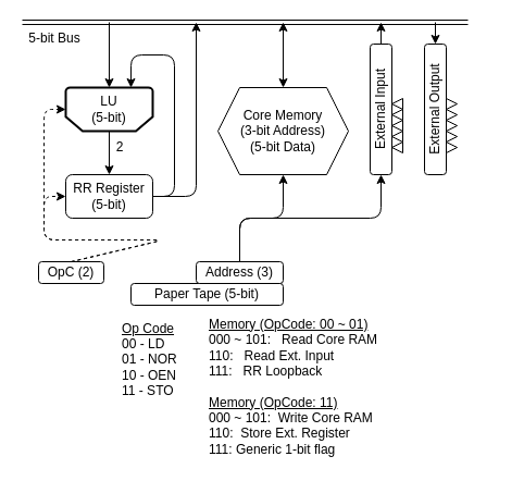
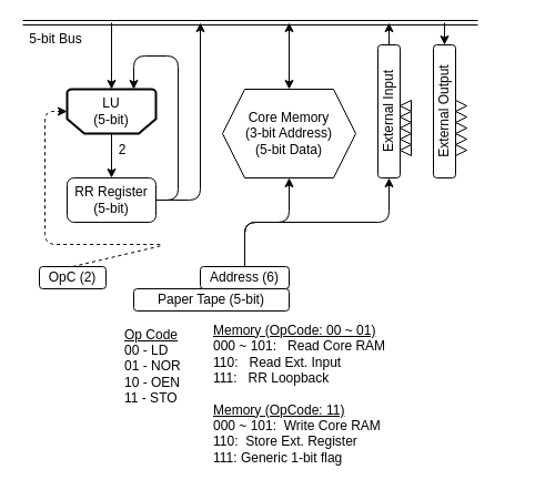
- <mxCell id="17" value="" style="endArrow=classic;html=1;rounded=1;entryX=0;entryY=0.5;entryDx=0;entryDy=0;exitX=0.5;exitY=0;exitDx=0;exitDy=0;dashed=1;" parent="1" source="14" target="5" edge="1"><mxGeometry width="50" height="50" relative="1" as="geometry"><mxPoint x="150" y="170" as="sourcePoint" /><mxPoint x="200" y="120" as="targetPoint" /><Array as="points"><mxPoint x="150" y="220" /><mxPoint x="40" y="220" /><mxPoint x="40" y="180" /></Array></mxGeometry></mxCell>
- <mxCell id="15" value="Address (3)" style="rounded=1;whiteSpace=wrap;html=1;" parent="1" vertex="1"><mxGeometry x="180" y="240" width="80" height="20" as="geometry" /></mxCell>
+ <mxCell id="15" value="Address (6)" style="rounded=1;whiteSpace=wrap;html=1;" parent="1" vertex="1"><mxGeometry x="180" y="240" width="80" height="20" as="geometry" /></mxCell>
